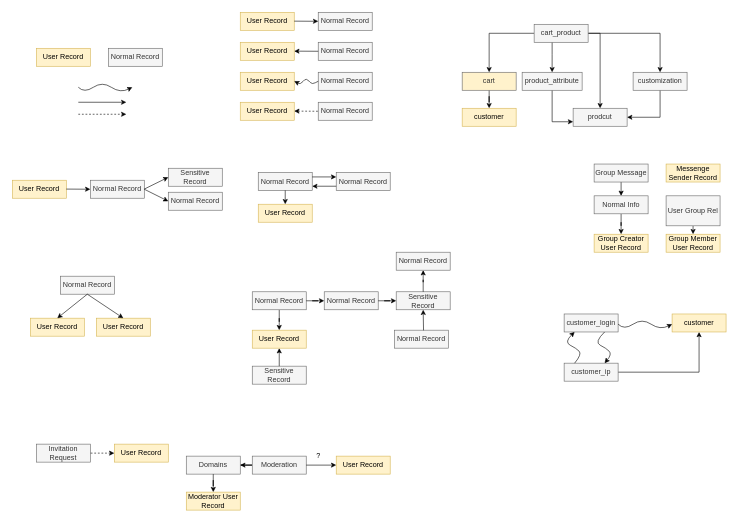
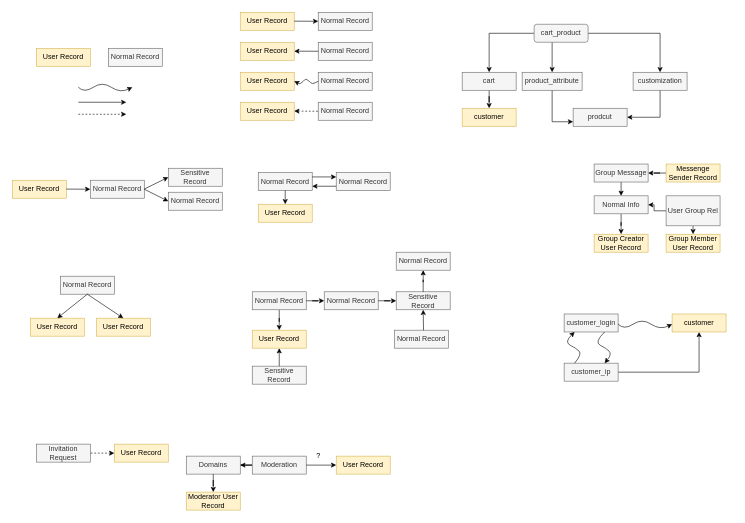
- <mxCell id="84" value="cart_product" style="rounded=0;whiteSpace=wrap;html=1;fillColor=#f5f5f5;strokeColor=#666666;fontColor=#333333;" parent="1" vertex="1"><mxGeometry x="890" y="40" width="90" height="30" as="geometry" /></mxCell>
+ <mxCell id="84" value="cart_product" style="whiteSpace=wrap;html=1;fillColor=#f5f5f5;strokeColor=#666666;fontColor=#333333;rounded=1;" parent="1" vertex="1"><mxGeometry x="890" y="40" width="90" height="30" as="geometry" /></mxCell>
- <mxCell id="91" value="cart" style="rounded=0;whiteSpace=wrap;html=1;fillColor=#fff2cc;strokeColor=#666666;fontColor=#333333;" parent="1" vertex="1"><mxGeometry x="770" y="120" width="90" height="30" as="geometry" /></mxCell>
+ <mxCell id="91" value="cart" style="rounded=0;whiteSpace=wrap;html=1;fillColor=#f5f5f5;strokeColor=#666666;fontColor=#333333;" parent="1" vertex="1"><mxGeometry x="770" y="120" width="90" height="30" as="geometry" /></mxCell>
- <mxCell id="83" style="edgeStyle=orthogonalEdgeStyle;rounded=0;orthogonalLoop=1;jettySize=auto;html=1;exitX=1;exitY=0.5;exitDx=0;exitDy=0;exitPerimeter=0;entryX=0.5;entryY=0;entryDx=0;entryDy=0;" parent="1" source="84" target="85" edge="1"><mxGeometry relative="1" as="geometry"><mxPoint x="1000" y="150" as="targetPoint" /></mxGeometry></mxCell>
+ <mxCell id="77" value="" style="edgeStyle=orthogonalEdgeStyle;rounded=0;orthogonalLoop=1;jettySize=auto;html=1;startArrow=none;startFill=0;endArrow=classic;endFill=1;" parent="1" source="78" target="76" edge="1"><mxGeometry relative="1" as="geometry" /></mxCell>
+ <mxCell id="69" value="" style="edgeStyle=orthogonalEdgeStyle;rounded=0;orthogonalLoop=1;jettySize=auto;html=1;startArrow=none;startFill=0;endArrow=classic;endFill=1;" parent="1" source="71" target="68" edge="1"><mxGeometry relative="1" as="geometry" /></mxCell>
